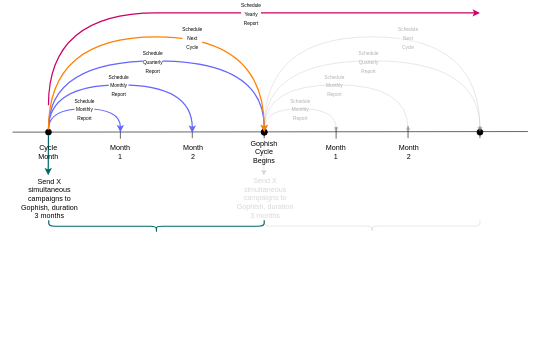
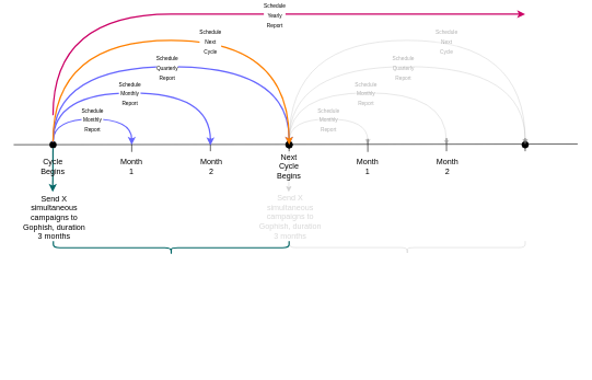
- <mxCell id="39" value="Cycle&lt;br&gt;Month" style="text;html=1;strokeColor=none;fillColor=none;align=center;verticalAlign=middle;whiteSpace=wrap;rounded=0;" parent="1" vertex="1"><mxGeometry x="38" y="234" width="84" height="36" as="geometry" /></mxCell>
+ <mxCell id="39" value="Cycle&lt;br&gt;Begins" style="text;html=1;strokeColor=none;fillColor=none;align=center;verticalAlign=middle;whiteSpace=wrap;rounded=0;" parent="1" vertex="1"><mxGeometry x="38" y="234" width="84" height="36" as="geometry" /></mxCell>
- <mxCell id="20" value="Gophish&lt;br&gt;Cycle&lt;br&gt;Begins" style="text;html=1;strokeColor=none;fillColor=none;align=center;verticalAlign=middle;whiteSpace=wrap;rounded=0;" parent="1" vertex="1"><mxGeometry x="398" y="234" width="84" height="36" as="geometry" /></mxCell>
+ <mxCell id="20" value="Next&lt;br&gt;Cycle&lt;br&gt;Begins" style="text;html=1;strokeColor=none;fillColor=none;align=center;verticalAlign=middle;whiteSpace=wrap;rounded=0;" parent="1" vertex="1"><mxGeometry x="398" y="234" width="84" height="36" as="geometry" /></mxCell>
